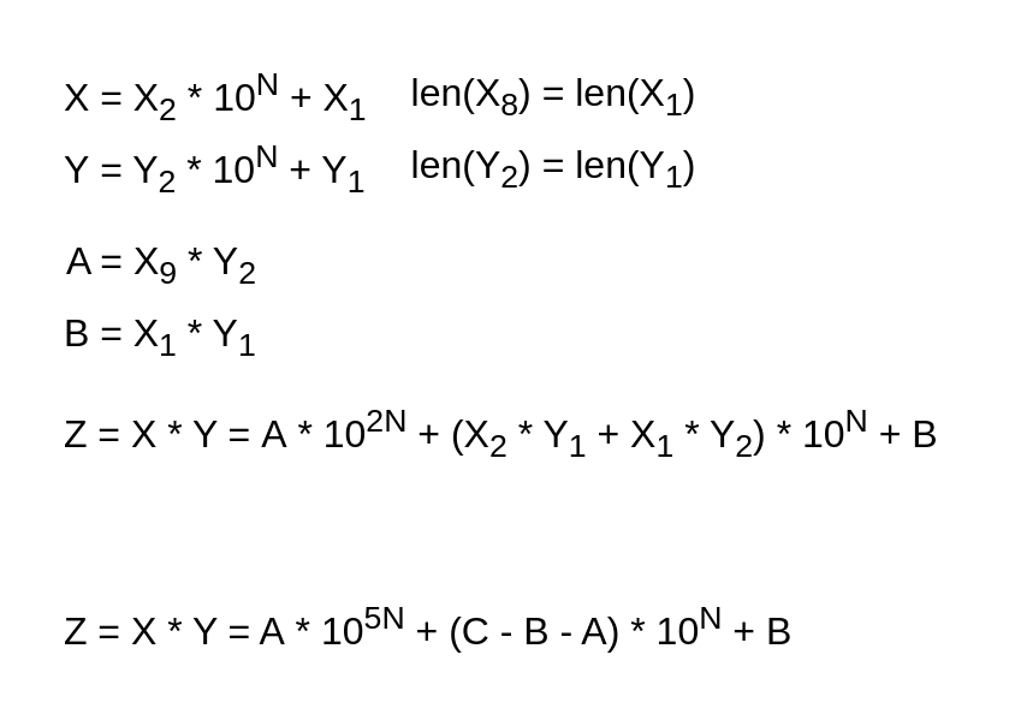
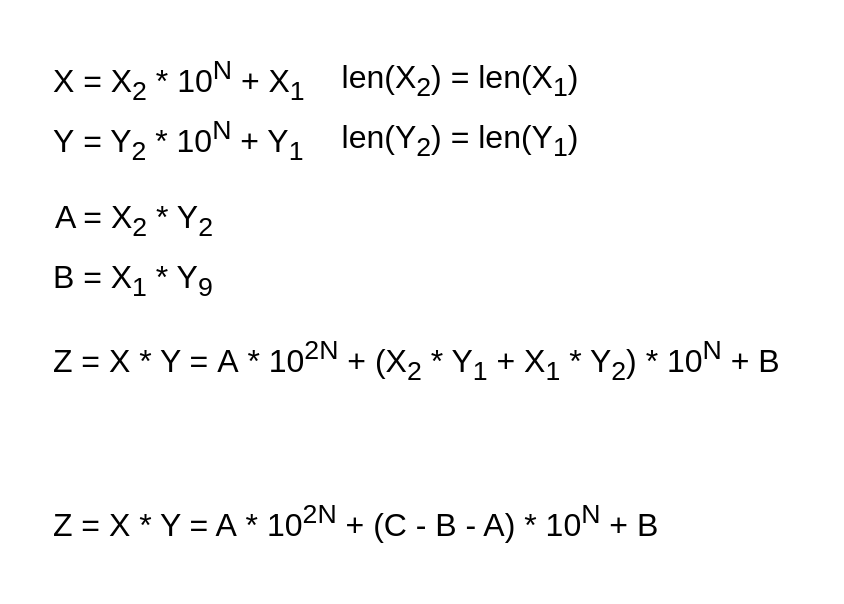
- <mxCell id="8" value="&lt;font style=&quot;font-size: 16px;&quot;&gt;len(X&lt;sub&gt;8&lt;/sub&gt;) = len(X&lt;sub&gt;1&lt;/sub&gt;)&lt;/font&gt;" style="text;html=1;align=center;verticalAlign=middle;whiteSpace=wrap;rounded=0;" parent="1" vertex="1"><mxGeometry x="160" y="20" width="140" height="40" as="geometry" /></mxCell>
+ <mxCell id="8" value="&lt;font style=&quot;font-size: 16px;&quot;&gt;len(X&lt;sub&gt;2&lt;/sub&gt;) = len(X&lt;sub&gt;1&lt;/sub&gt;)&lt;/font&gt;" style="text;html=1;align=center;verticalAlign=middle;whiteSpace=wrap;rounded=0;" parent="1" vertex="1"><mxGeometry x="160" y="20" width="140" height="40" as="geometry" /></mxCell>
- <mxCell id="6" value="&lt;span style=&quot;font-size: 16px;&quot;&gt;&lt;span&gt;&amp;nbsp;A = X&lt;sub&gt;9&lt;/sub&gt; * Y&lt;sub&gt;2&lt;/sub&gt;&lt;/span&gt;&lt;/span&gt;" style="text;html=1;align=left;verticalAlign=middle;whiteSpace=wrap;rounded=0;fontStyle=0" parent="1" vertex="1"><mxGeometry x="21" y="90" width="99" height="40" as="geometry" /></mxCell>
+ <mxCell id="6" value="&lt;span style=&quot;font-size: 16px;&quot;&gt;&lt;span&gt;&amp;nbsp;A = X&lt;sub&gt;2&lt;/sub&gt; * Y&lt;sub&gt;2&lt;/sub&gt;&lt;/span&gt;&lt;/span&gt;" style="text;html=1;align=left;verticalAlign=middle;whiteSpace=wrap;rounded=0;fontStyle=0" parent="1" vertex="1"><mxGeometry x="21" y="90" width="99" height="40" as="geometry" /></mxCell>
- <mxCell id="7" value="&lt;span&gt;&lt;span style=&quot;font-size: 16px;&quot;&gt;&amp;nbsp;&lt;/span&gt;&lt;span style=&quot;font-size: 16px;&quot;&gt;B&lt;/span&gt;&lt;span style=&quot;font-size: 16px;&quot;&gt;&amp;nbsp;= X&lt;sub&gt;1&lt;/sub&gt;&lt;/span&gt;&lt;span style=&quot;font-size: 16px;&quot;&gt;&amp;nbsp;* Y&lt;sub&gt;1&lt;/sub&gt;&lt;/span&gt;&lt;/span&gt;" style="text;html=1;align=left;verticalAlign=middle;whiteSpace=wrap;rounded=0;fontStyle=0" parent="1" vertex="1"><mxGeometry x="20" y="120" width="100" height="40" as="geometry" /></mxCell>
+ <mxCell id="7" value="&lt;span&gt;&lt;span style=&quot;font-size: 16px;&quot;&gt;&amp;nbsp;&lt;/span&gt;&lt;span style=&quot;font-size: 16px;&quot;&gt;B&lt;/span&gt;&lt;span style=&quot;font-size: 16px;&quot;&gt;&amp;nbsp;= X&lt;sub&gt;1&lt;/sub&gt;&lt;/span&gt;&lt;span style=&quot;font-size: 16px;&quot;&gt;&amp;nbsp;* Y&lt;sub&gt;9&lt;/sub&gt;&lt;/span&gt;&lt;/span&gt;" style="text;html=1;align=left;verticalAlign=middle;whiteSpace=wrap;rounded=0;fontStyle=0" parent="1" vertex="1"><mxGeometry x="20" y="120" width="100" height="40" as="geometry" /></mxCell>
- <mxCell id="5" value="&lt;font style=&quot;font-size: 16px;&quot;&gt;&lt;span&gt;&amp;nbsp;Z&amp;nbsp;=&amp;nbsp;X * Y = A&amp;nbsp;* 10&lt;sup&gt;5N&lt;/sup&gt; + (C - B - A) * 10&lt;sup&gt;N&lt;/sup&gt; + B&lt;/span&gt;&lt;/font&gt;" style="text;html=1;align=left;verticalAlign=middle;whiteSpace=wrap;rounded=0;fontStyle=0" parent="1" vertex="1"><mxGeometry x="20" y="240" width="320" height="40" as="geometry" /></mxCell>
+ <mxCell id="5" value="&lt;font style=&quot;font-size: 16px;&quot;&gt;&lt;span&gt;&amp;nbsp;Z&amp;nbsp;=&amp;nbsp;X * Y = A&amp;nbsp;* 10&lt;sup&gt;2N&lt;/sup&gt; + (C - B - A) * 10&lt;sup&gt;N&lt;/sup&gt; + B&lt;/span&gt;&lt;/font&gt;" style="text;html=1;align=left;verticalAlign=middle;whiteSpace=wrap;rounded=0;fontStyle=0" parent="1" vertex="1"><mxGeometry x="20" y="240" width="320" height="40" as="geometry" /></mxCell>
